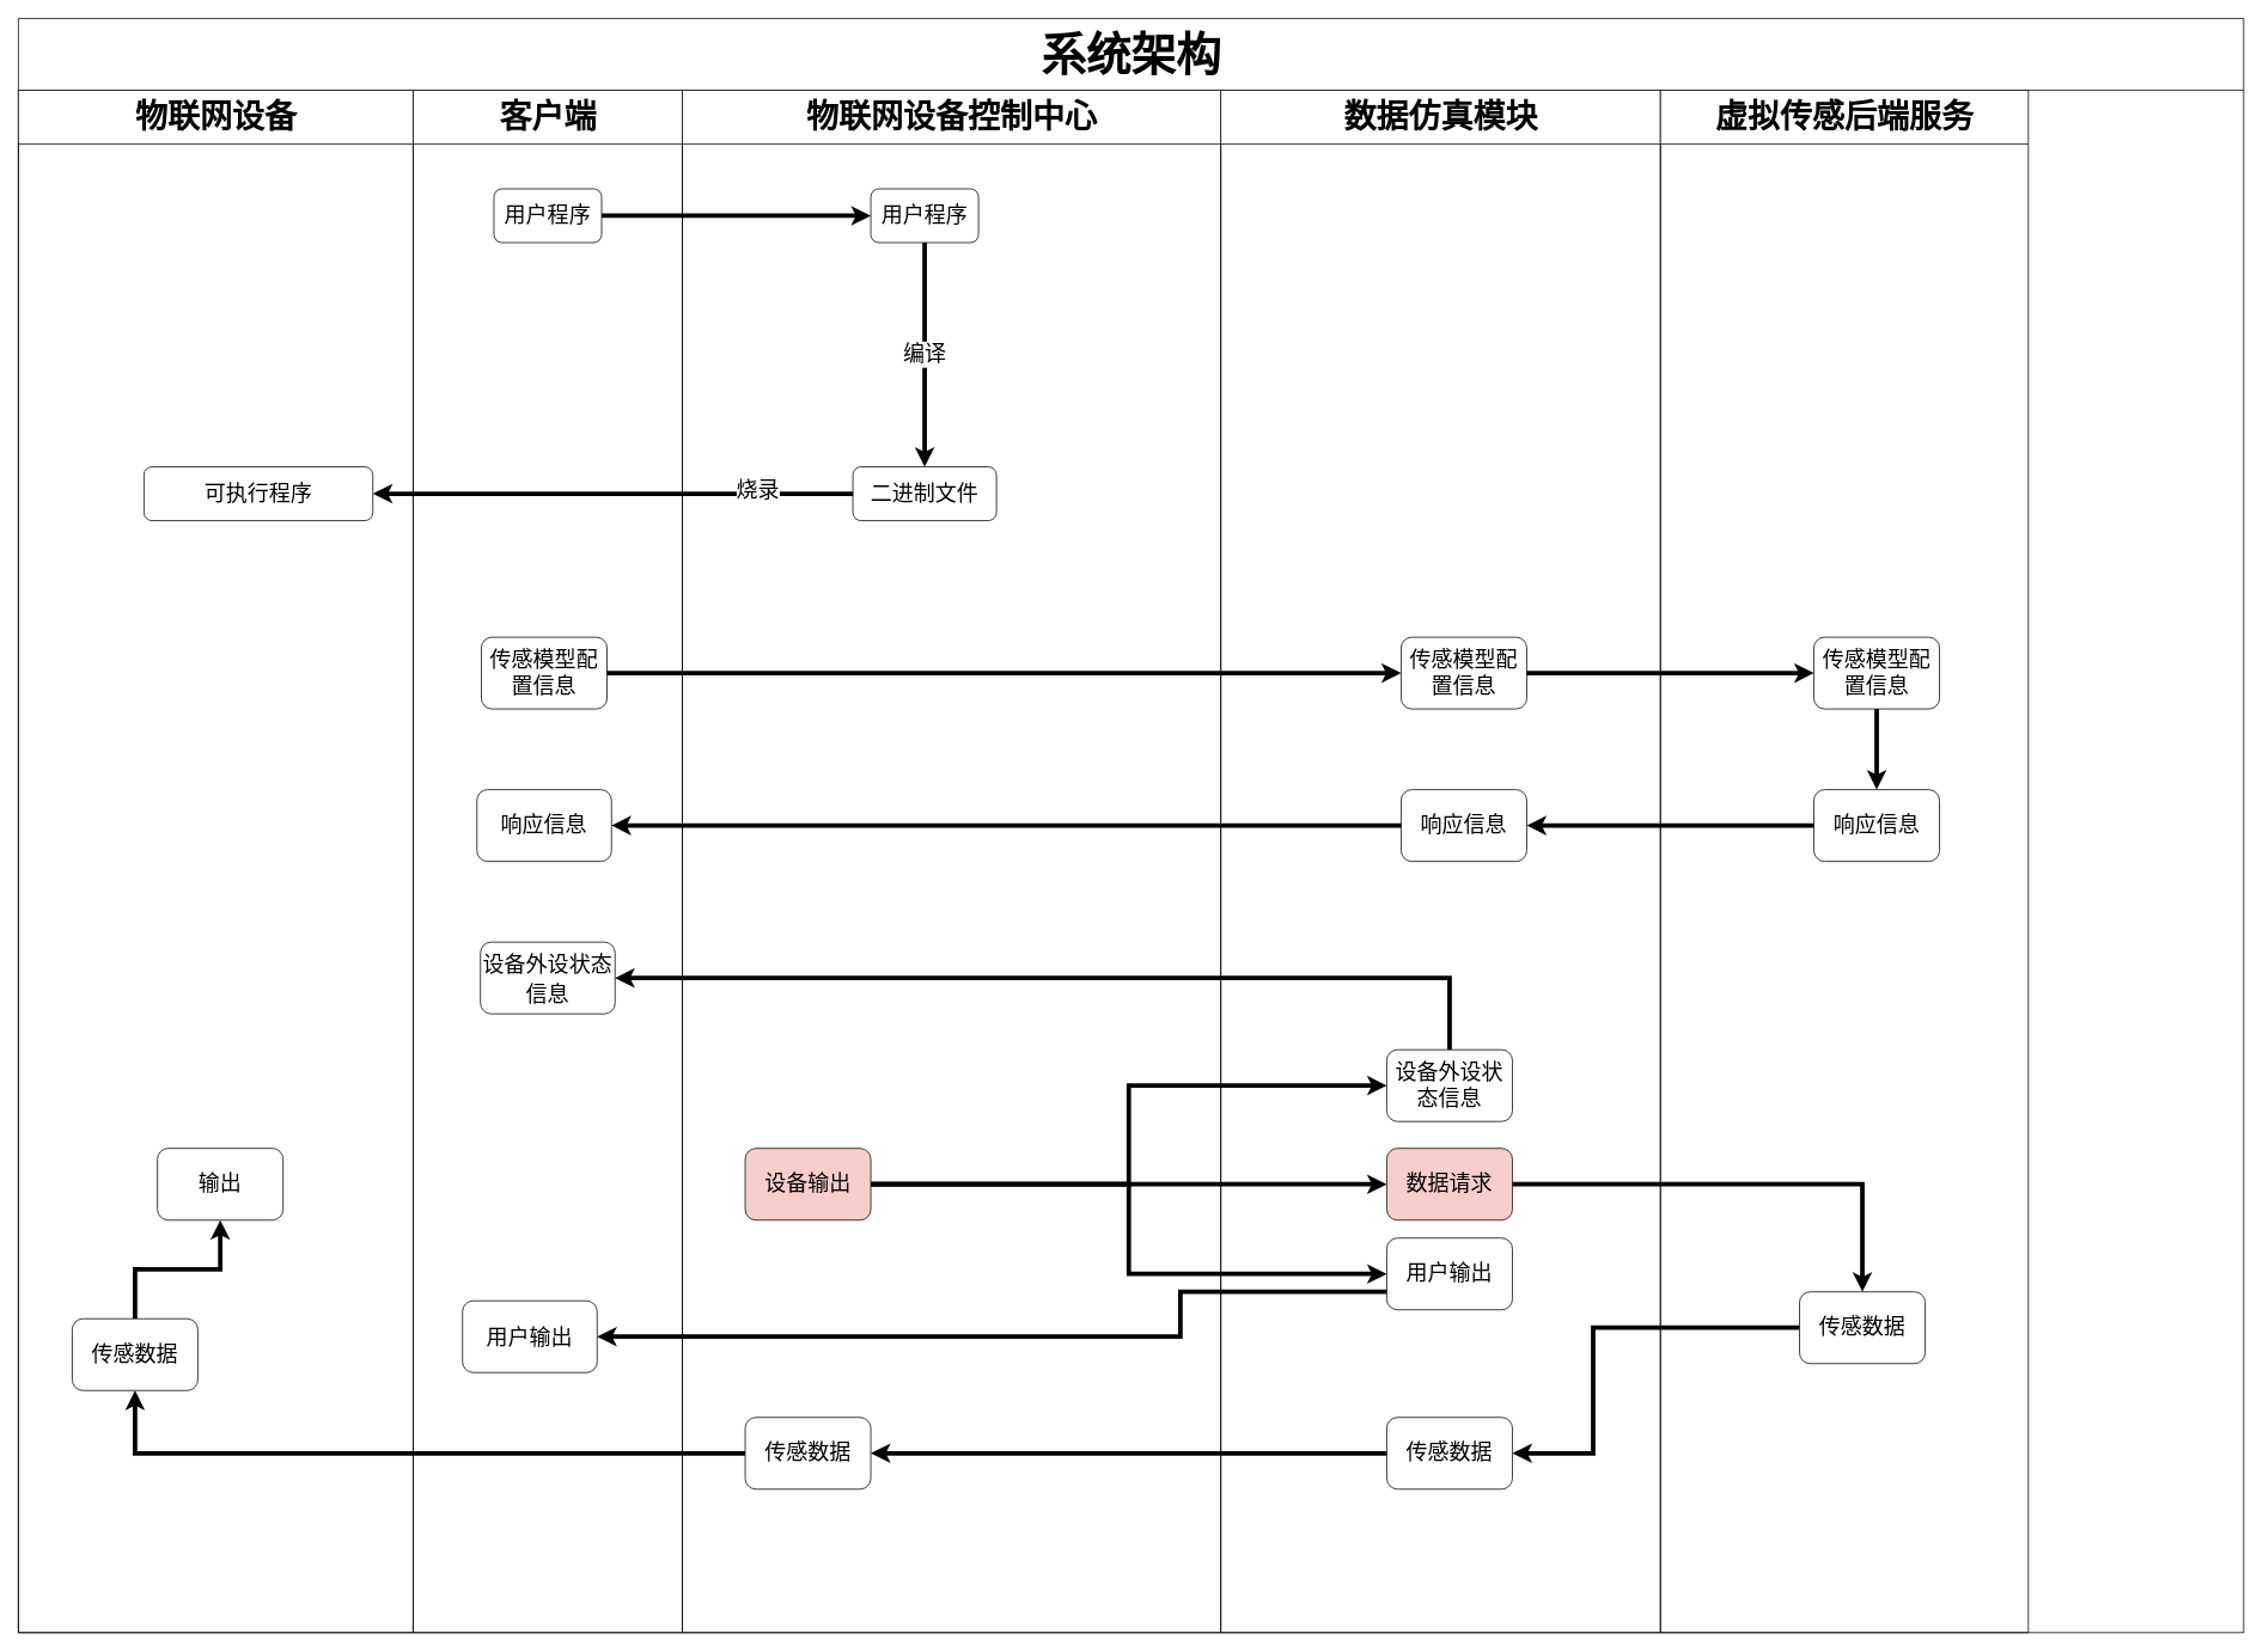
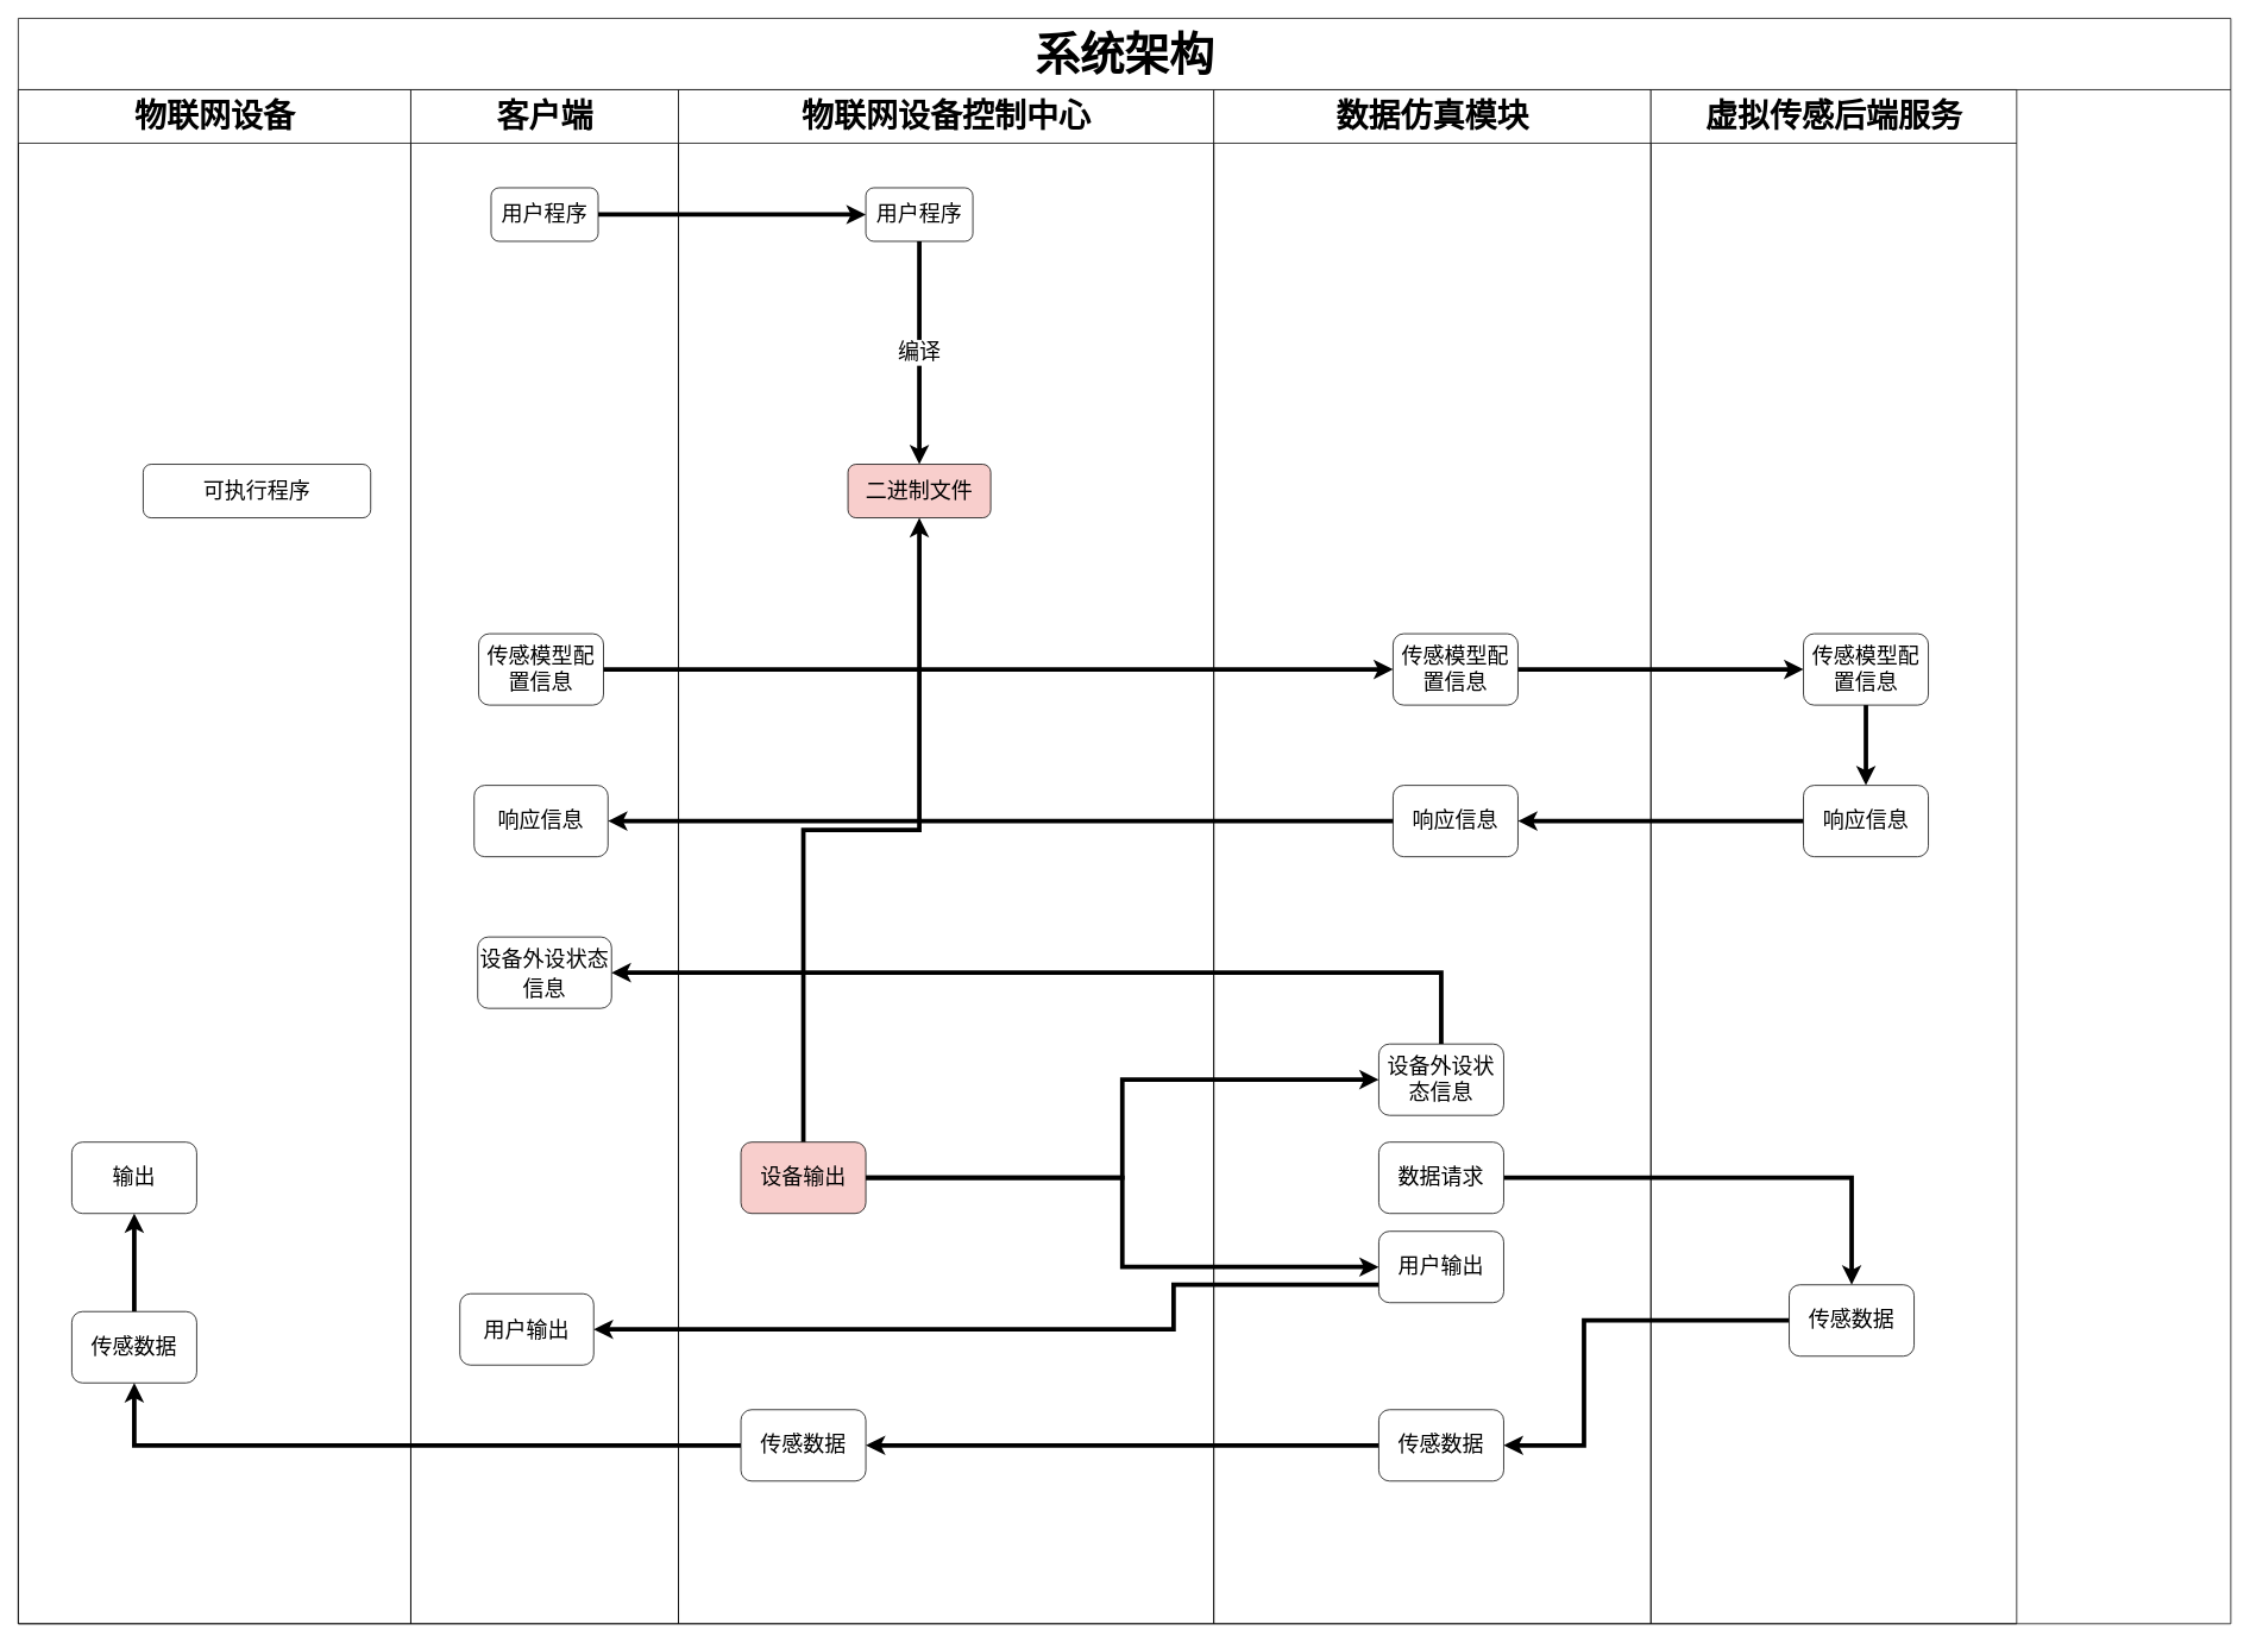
- <mxCell id="46" style="edgeStyle=orthogonalEdgeStyle;rounded=0;orthogonalLoop=1;jettySize=auto;html=1;entryX=1;entryY=0.5;entryDx=0;entryDy=0;fontSize=24;strokeWidth=5;" edge="1" parent="2" source="28" target="7"><mxGeometry relative="1" as="geometry" /></mxCell>
- <mxCell id="47" value="烧录" style="edgeLabel;html=1;align=center;verticalAlign=middle;resizable=0;points=[];fontSize=24;" vertex="1" connectable="0" parent="46"><mxGeometry x="-0.603" y="-5" relative="1" as="geometry"><mxPoint x="-1" as="offset" /></mxGeometry></mxCell>
- <mxCell id="28" value="&lt;font style=&quot;font-size: 24px;&quot;&gt;二进制文件&lt;/font&gt;" style="rounded=1;whiteSpace=wrap;html=1;" vertex="1" parent="23"><mxGeometry x="190" y="420" width="160" height="60" as="geometry" /></mxCell>
+ <mxCell id="28" value="&lt;font style=&quot;font-size: 24px;&quot;&gt;二进制文件&lt;/font&gt;" style="rounded=1;whiteSpace=wrap;html=1;fillColor=#f8cecc;" vertex="1" parent="23"><mxGeometry x="190" y="420" width="160" height="60" as="geometry" /></mxCell>
- <mxCell id="4" value="&lt;font style=&quot;font-size: 24px;&quot;&gt;输出&lt;/font&gt;" style="rounded=1;whiteSpace=wrap;html=1;align=center;fillColor=default;strokeColor=default;" parent="3" vertex="1"><mxGeometry x="155" y="1180" width="140" height="80" as="geometry" /></mxCell>
+ <mxCell id="4" value="&lt;font style=&quot;font-size: 24px;&quot;&gt;输出&lt;/font&gt;" style="rounded=1;whiteSpace=wrap;html=1;align=center;fillColor=default;strokeColor=default;" parent="3" vertex="1"><mxGeometry x="60" y="1180" width="140" height="80" as="geometry" /></mxCell>
- <mxCell id="17" style="edgeStyle=orthogonalEdgeStyle;rounded=0;orthogonalLoop=1;jettySize=auto;html=1;entryX=0;entryY=0.5;entryDx=0;entryDy=0;strokeWidth=5;fillColor=#d5e8d4;strokeColor=#000000;" parent="2" source="25" target="31" edge="1"><mxGeometry relative="1" as="geometry" /></mxCell>
+ <mxCell id="17" style="edgeStyle=orthogonalEdgeStyle;rounded=0;orthogonalLoop=1;jettySize=auto;html=1;strokeWidth=5;fillColor=#d5e8d4;strokeColor=#000000;" parent="2" source="25" target="28" edge="1"><mxGeometry relative="1" as="geometry" /></mxCell>
- <mxCell id="31" value="&lt;span style=&quot;font-size: 24px&quot;&gt;数据请求&lt;/span&gt;" style="rounded=1;whiteSpace=wrap;html=1;align=center;fillColor=#f8cecc;" parent="29" vertex="1"><mxGeometry x="185" y="1180" width="140" height="80" as="geometry" /></mxCell>
+ <mxCell id="31" value="&lt;span style=&quot;font-size: 24px&quot;&gt;数据请求&lt;/span&gt;" style="rounded=1;whiteSpace=wrap;html=1;align=center;" parent="29" vertex="1"><mxGeometry x="185" y="1180" width="140" height="80" as="geometry" /></mxCell>
